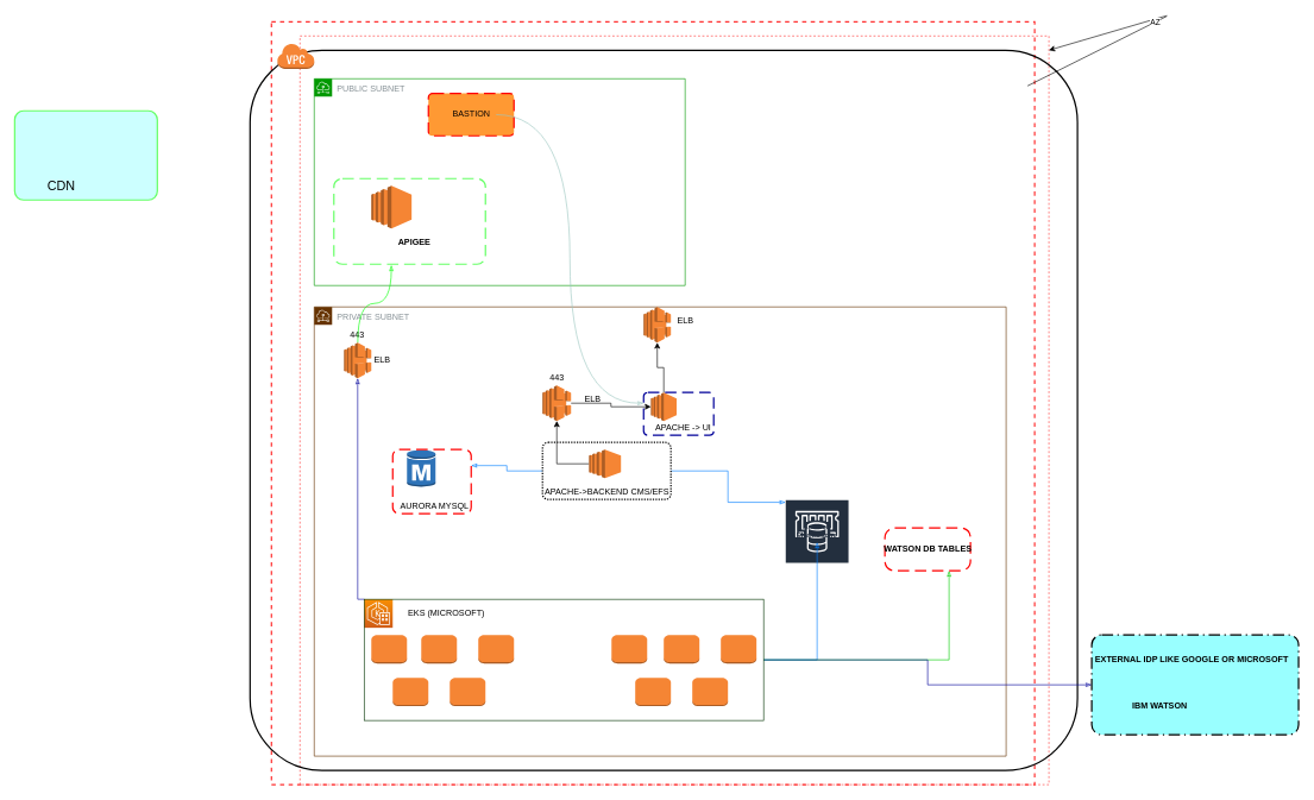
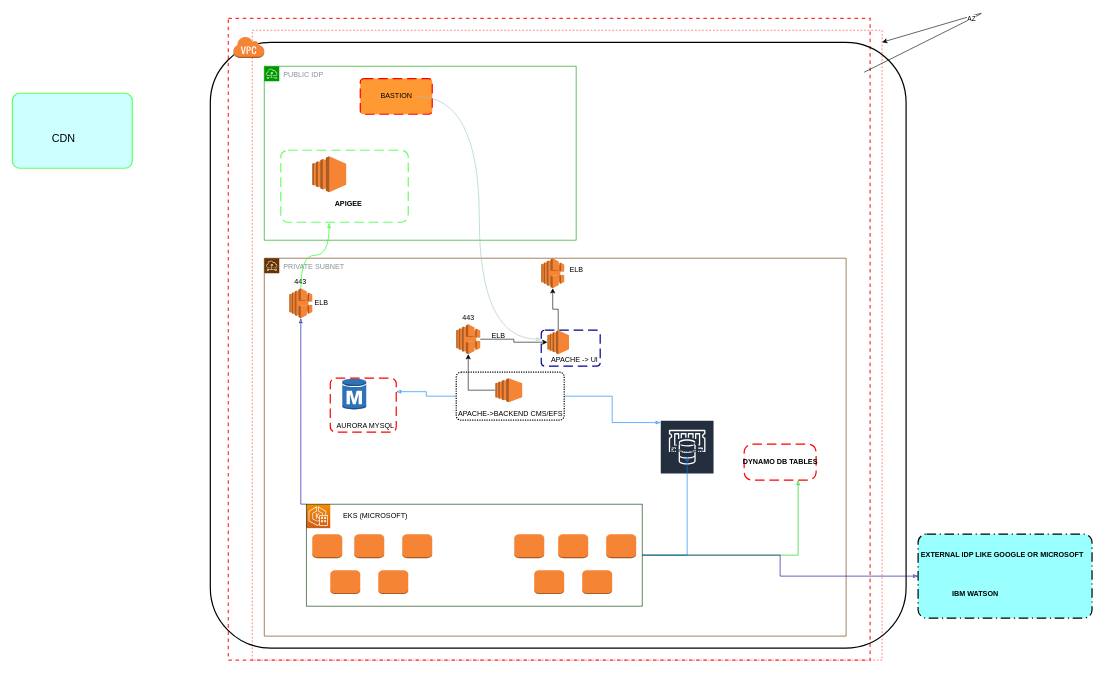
- <mxCell id="7" value="PUBLIC SUBNET" style="outlineConnect=0;gradientColor=none;html=1;whiteSpace=wrap;fontSize=12;fontStyle=0;shape=mxgraph.aws4.group;grIcon=mxgraph.aws4.group_subnet;fillColor=none;verticalAlign=top;align=left;spacingLeft=30;fontColor=#879196;dashed=0;strokeColor=#009900;" vertex="1" parent="1"><mxGeometry x="440" y="110" width="520" height="290" as="geometry" /></mxCell>
+ <mxCell id="7" value="PUBLIC IDP" style="outlineConnect=0;gradientColor=none;html=1;whiteSpace=wrap;fontSize=12;fontStyle=0;shape=mxgraph.aws4.group;grIcon=mxgraph.aws4.group_subnet;fillColor=none;verticalAlign=top;align=left;spacingLeft=30;fontColor=#879196;dashed=0;strokeColor=#009900;" vertex="1" parent="1"><mxGeometry x="440" y="110" width="520" height="290" as="geometry" /></mxCell>
- <mxCell id="62" value="&lt;font style=&quot;font-size: 18px&quot;&gt;CDN&lt;/font&gt;" style="text;html=1;align=center;verticalAlign=middle;resizable=0;points=[];autosize=1;strokeColor=none;" vertex="1" parent="1"><mxGeometry x="60" y="250" width="50" height="20" as="geometry" /></mxCell>
+ <mxCell id="62" value="&lt;font style=&quot;font-size: 18px&quot;&gt;CDN&lt;/font&gt;" style="text;html=1;align=center;verticalAlign=middle;resizable=0;points=[];autosize=1;strokeColor=none;" vertex="1" parent="1"><mxGeometry x="80" y="220" width="50" height="20" as="geometry" /></mxCell>
- <mxCell id="51" value="&lt;b&gt;WATSON DB TABLES&lt;/b&gt;" style="text;html=1;align=center;verticalAlign=middle;resizable=0;points=[];autosize=1;strokeColor=none;" vertex="1" parent="1"><mxGeometry x="1230" y="760" width="140" height="20" as="geometry" /></mxCell>
+ <mxCell id="51" value="&lt;b&gt;DYNAMO DB TABLES&lt;/b&gt;" style="text;html=1;align=center;verticalAlign=middle;resizable=0;points=[];autosize=1;strokeColor=none;" vertex="1" parent="1"><mxGeometry x="1230" y="760" width="140" height="20" as="geometry" /></mxCell>
